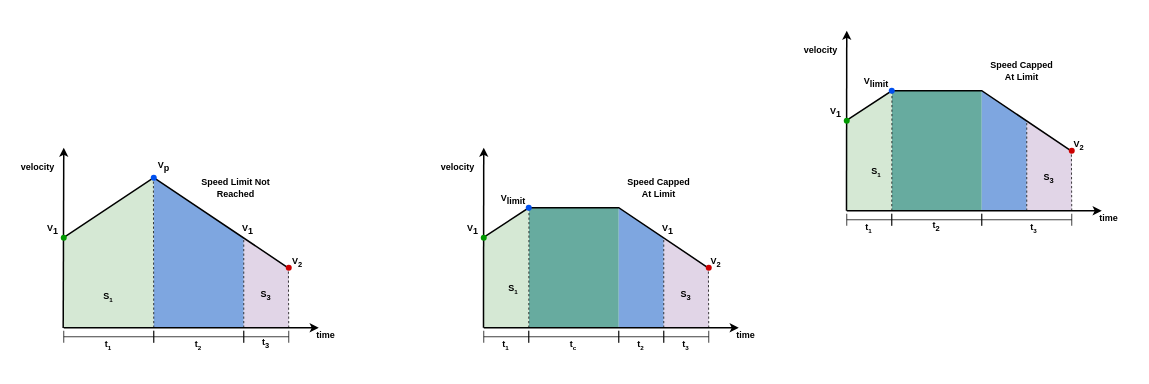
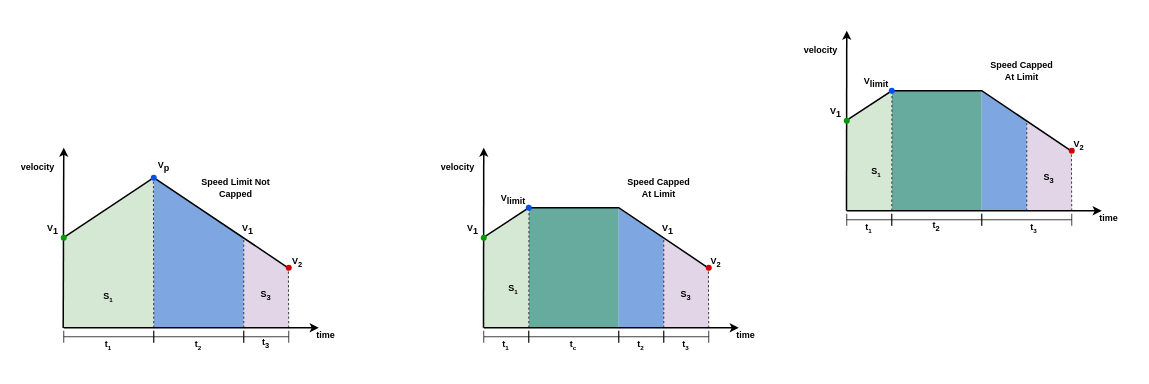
- <mxCell id="51" value="Speed Limit Not Reached" style="text;html=1;align=center;verticalAlign=middle;whiteSpace=wrap;rounded=0;fontSize=6;fontStyle=1" vertex="1" parent="1"><mxGeometry x="122" y="120" width="70" height="10" as="geometry" /></mxCell>
+ <mxCell id="51" value="Speed Limit Not Capped" style="text;html=1;align=center;verticalAlign=middle;whiteSpace=wrap;rounded=0;fontSize=6;fontStyle=1" vertex="1" parent="1"><mxGeometry x="122" y="120" width="70" height="10" as="geometry" /></mxCell>
